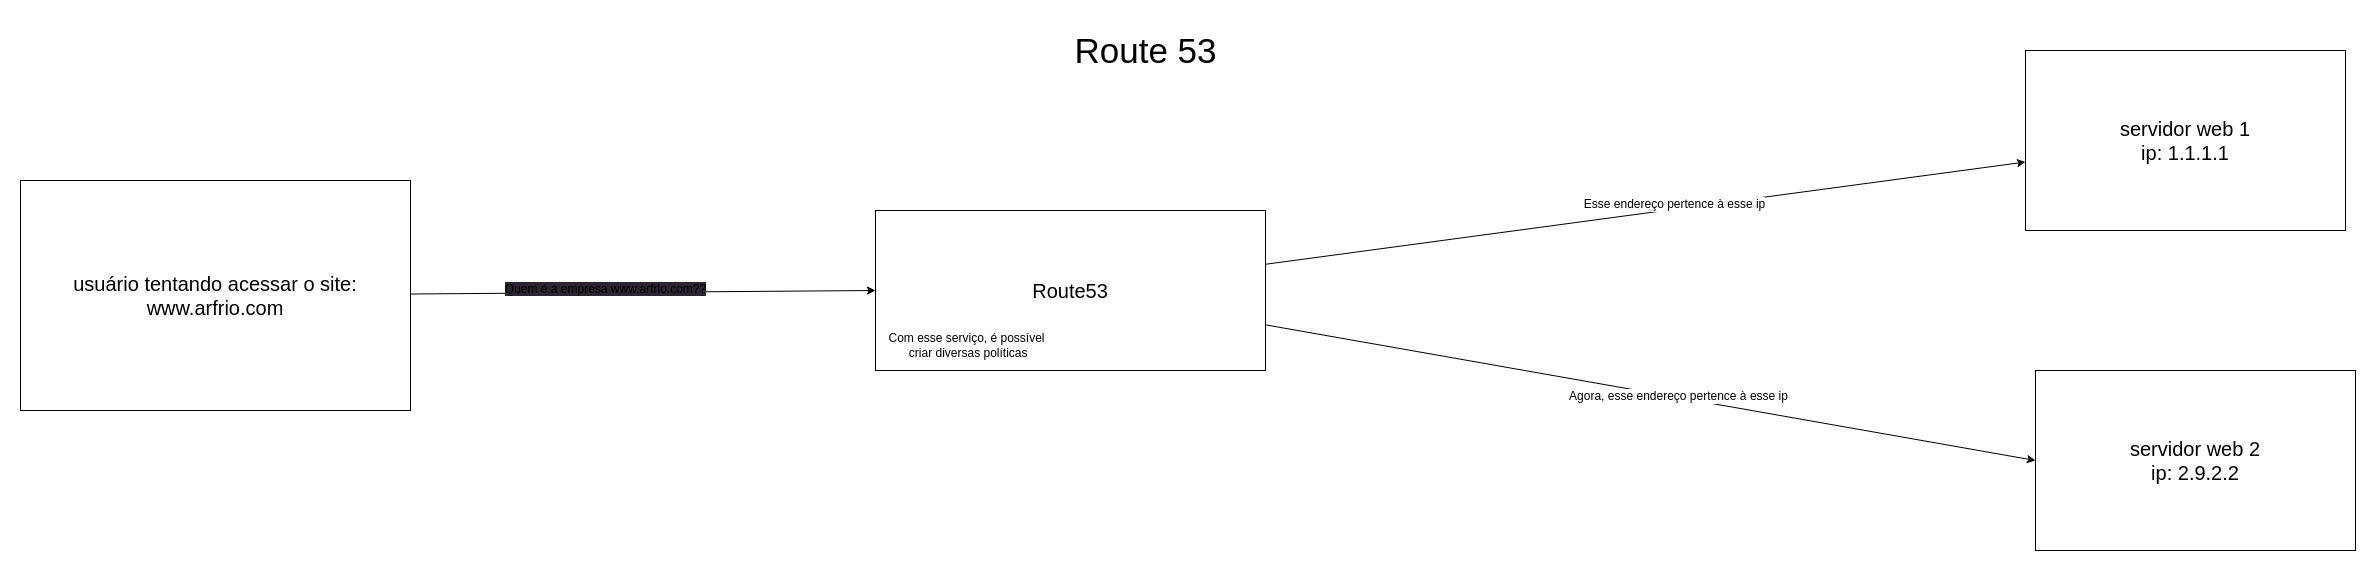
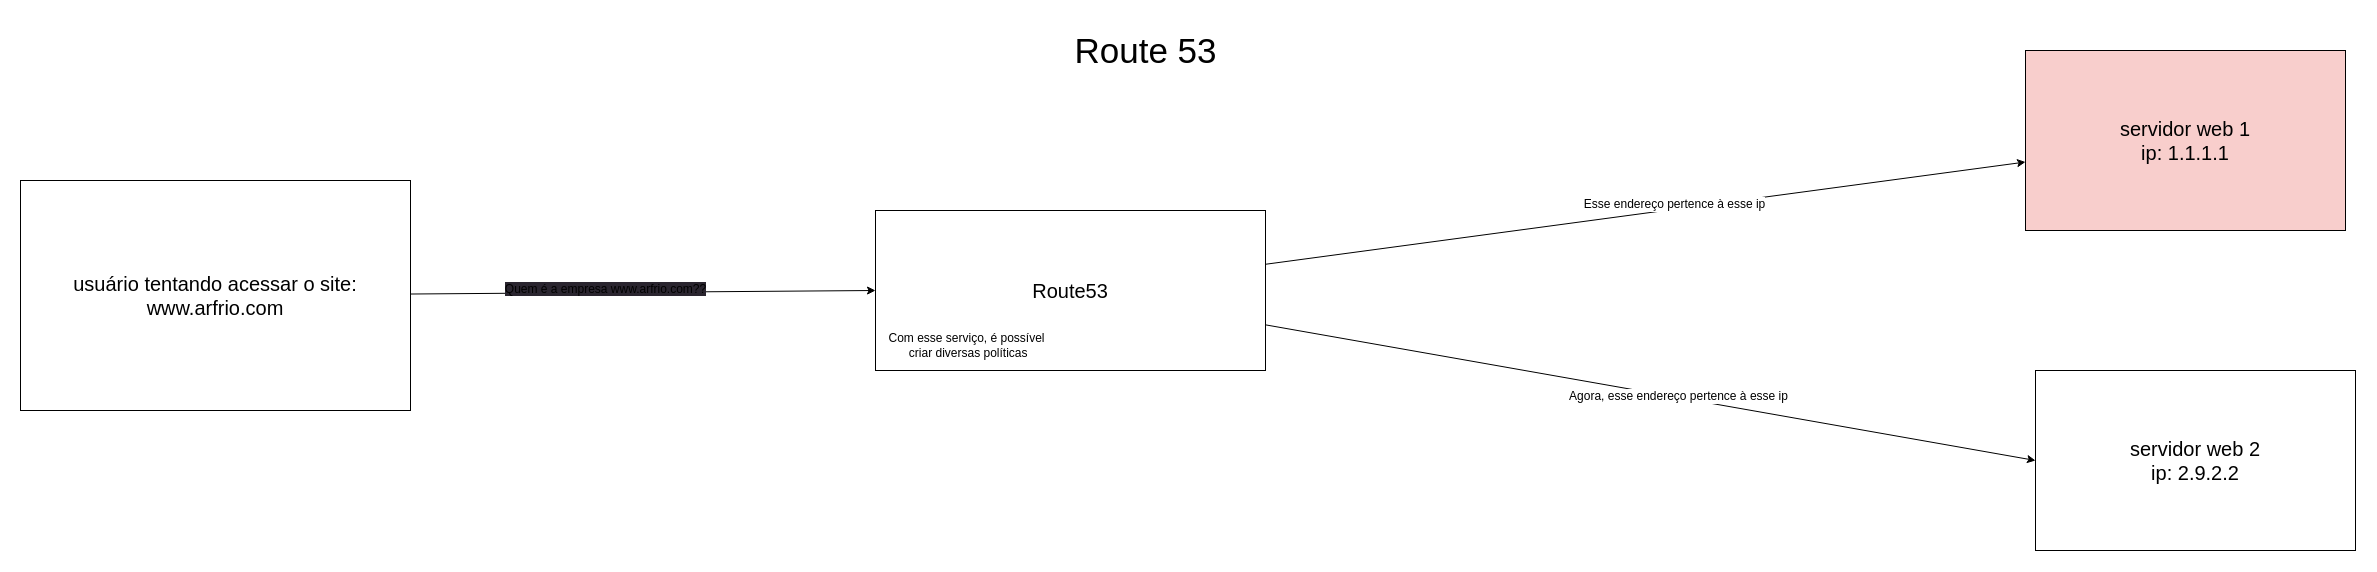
- <mxCell id="3" value="servidor web 1&lt;br&gt;ip: 1.1.1.1" style="whiteSpace=wrap;html=1;fontSize=20;" vertex="1" parent="1"><mxGeometry x="2025" y="50" width="320" height="180" as="geometry" /></mxCell>
+ <mxCell id="3" value="servidor web 1&lt;br&gt;ip: 1.1.1.1" style="whiteSpace=wrap;html=1;fontSize=20;fillColor=#f8cecc;" vertex="1" parent="1"><mxGeometry x="2025" y="50" width="320" height="180" as="geometry" /></mxCell>
